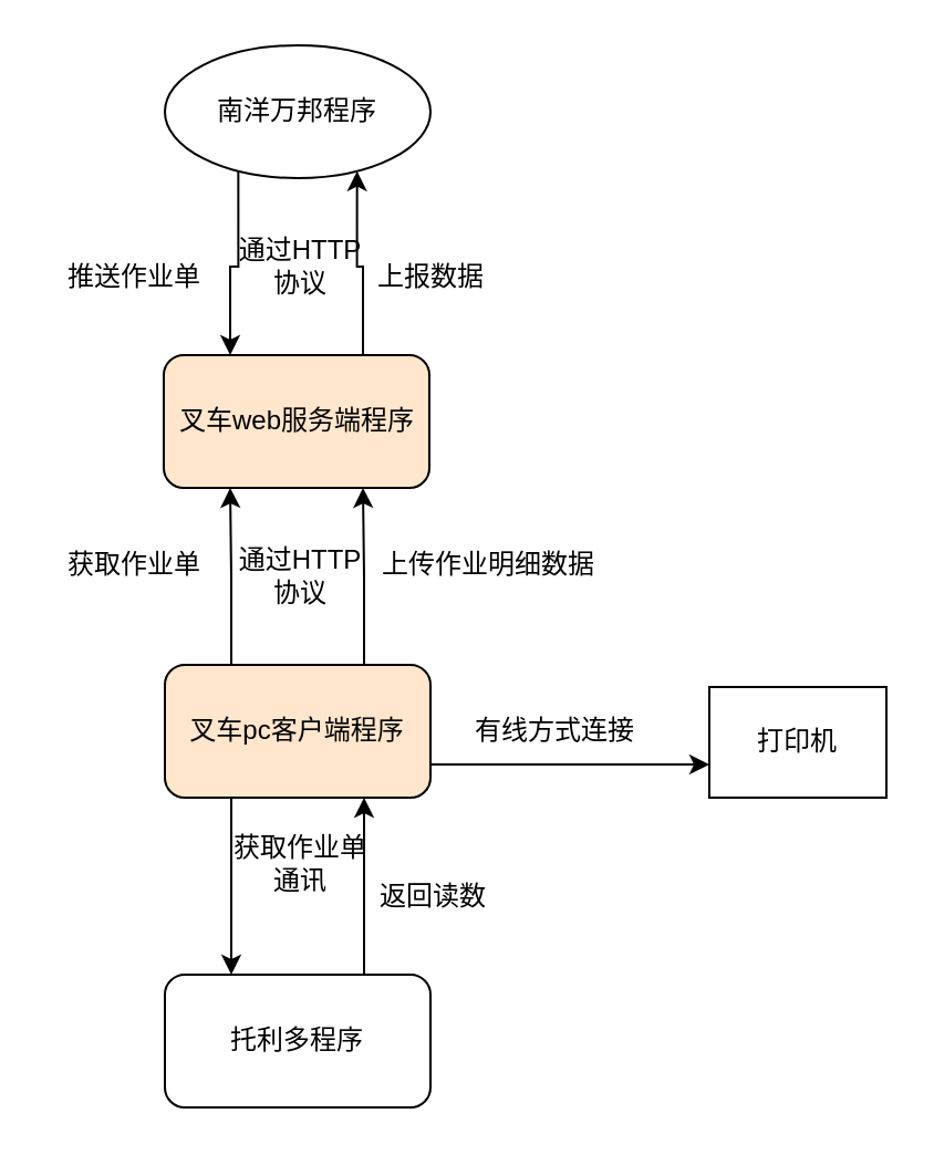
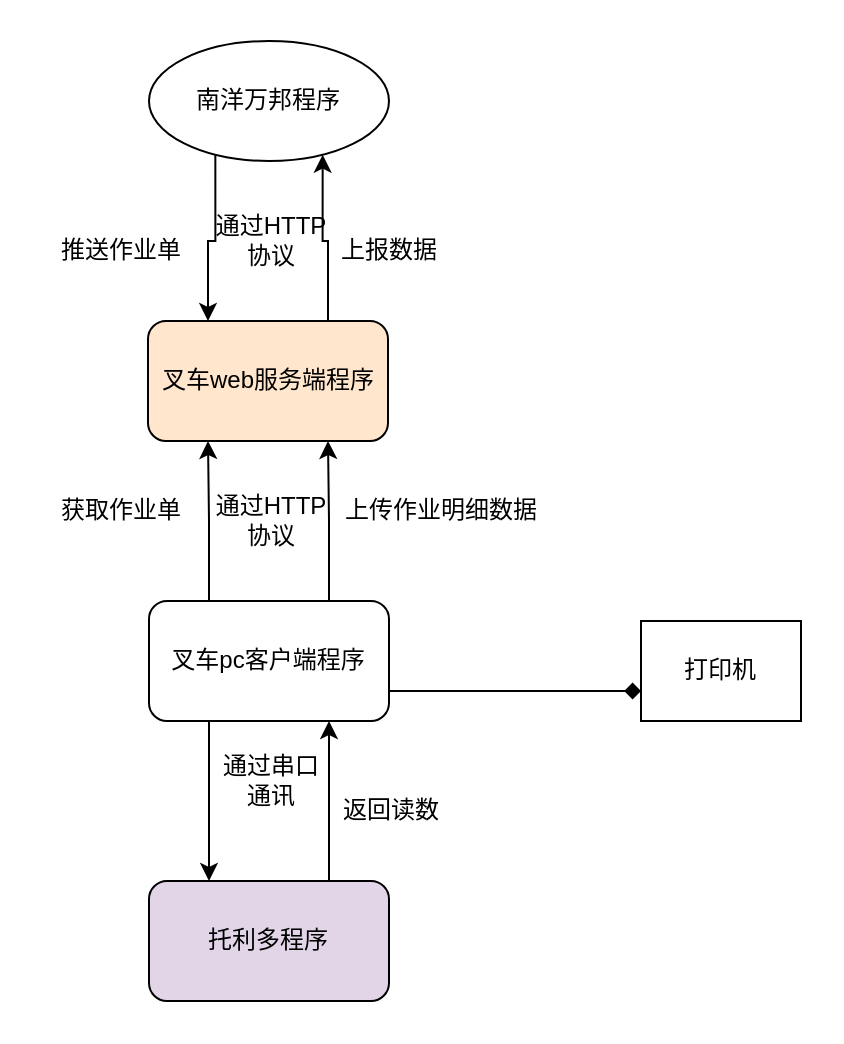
- <mxCell id="10" value="叉车pc客户端程序" style="rounded=1;whiteSpace=wrap;html=1;fillColor=#ffe6cc;" vertex="1" parent="1"><mxGeometry x="74" y="300" width="120" height="60" as="geometry" /></mxCell>
+ <mxCell id="10" value="叉车pc客户端程序" style="rounded=1;whiteSpace=wrap;html=1;" vertex="1" parent="1"><mxGeometry x="74" y="300" width="120" height="60" as="geometry" /></mxCell>
- <mxCell id="22" value="有线方式连接" style="text;html=1;align=center;verticalAlign=middle;resizable=0;points=[];autosize=1;strokeColor=none;fillColor=none;" vertex="1" parent="1"><mxGeometry x="200" y="315" width="100" height="30" as="geometry" /></mxCell>
- <mxCell id="8" style="edgeStyle=orthogonalEdgeStyle;rounded=0;orthogonalLoop=1;jettySize=auto;html=1;exitX=1;exitY=0.75;exitDx=0;exitDy=0;entryX=0;entryY=0.7;entryDx=0;entryDy=0;entryPerimeter=0;" edge="1" parent="1" source="10" target="21"><mxGeometry relative="1" as="geometry" /></mxCell>
+ <mxCell id="8" style="edgeStyle=orthogonalEdgeStyle;rounded=0;orthogonalLoop=1;jettySize=auto;html=1;exitX=1;exitY=0.75;exitDx=0;exitDy=0;entryX=0;entryY=0.7;entryDx=0;entryDy=0;entryPerimeter=0;endArrow=diamond;" edge="1" parent="1" source="10" target="21"><mxGeometry relative="1" as="geometry" /></mxCell>
- <mxCell id="17" value="获取作业单&lt;br&gt;通讯" style="text;html=1;align=center;verticalAlign=middle;resizable=0;points=[];autosize=1;strokeColor=none;fillColor=none;" vertex="1" parent="1"><mxGeometry x="100" y="370" width="70" height="40" as="geometry" /></mxCell>
+ <mxCell id="17" value="通过串口&lt;br&gt;通讯" style="text;html=1;align=center;verticalAlign=middle;resizable=0;points=[];autosize=1;strokeColor=none;fillColor=none;" vertex="1" parent="1"><mxGeometry x="100" y="370" width="70" height="40" as="geometry" /></mxCell>
- <mxCell id="12" value="托利多程序" style="rounded=1;whiteSpace=wrap;html=1;" vertex="1" parent="1"><mxGeometry x="74" y="440" width="120" height="60" as="geometry" /></mxCell>
+ <mxCell id="12" value="托利多程序" style="rounded=1;whiteSpace=wrap;html=1;fillColor=#e1d5e7;" vertex="1" parent="1"><mxGeometry x="74" y="440" width="120" height="60" as="geometry" /></mxCell>
